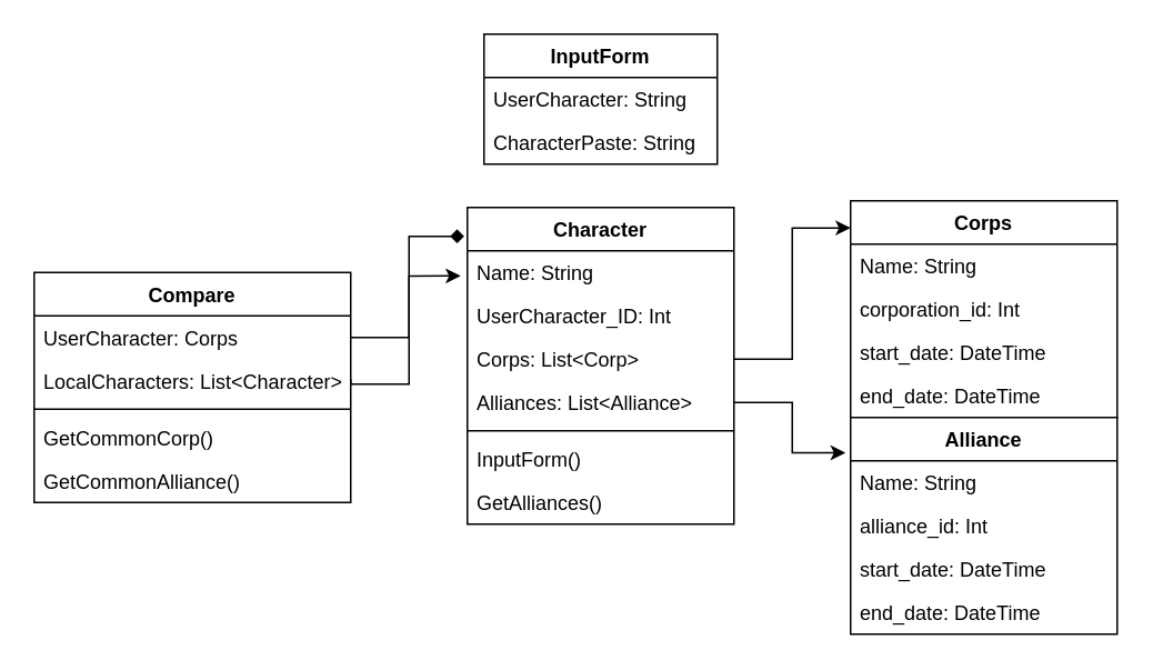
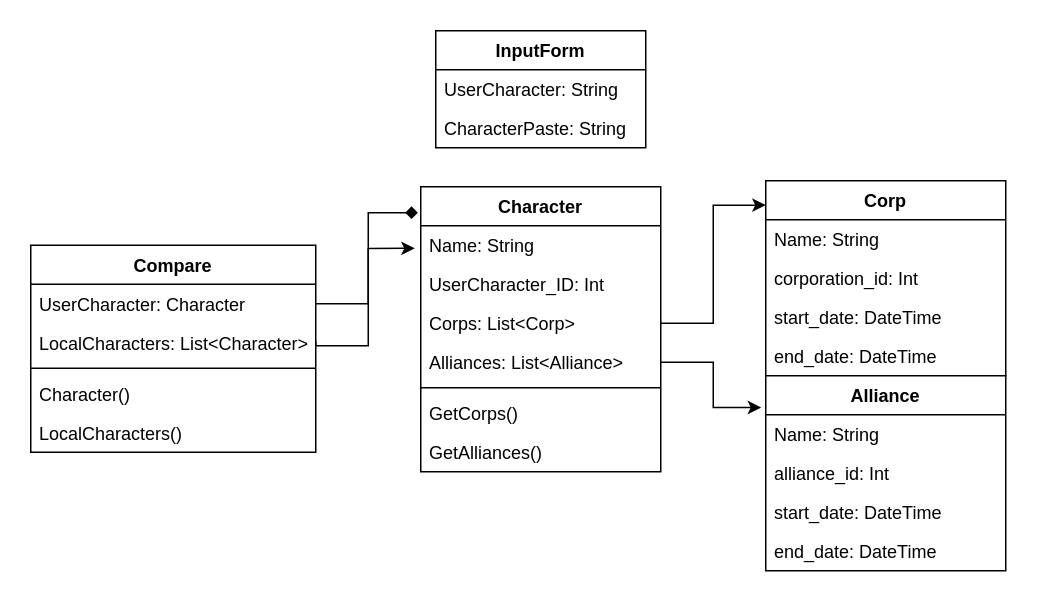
- <mxCell id="21" value="Corps" style="swimlane;fontStyle=1;align=center;verticalAlign=top;childLayout=stackLayout;horizontal=1;startSize=26;horizontalStack=0;resizeParent=1;resizeParentMax=0;resizeLast=0;collapsible=1;marginBottom=0;" vertex="1" parent="1"><mxGeometry x="510" y="120" width="160" height="130" as="geometry" /></mxCell>
+ <mxCell id="21" value="Corp" style="swimlane;fontStyle=1;align=center;verticalAlign=top;childLayout=stackLayout;horizontal=1;startSize=26;horizontalStack=0;resizeParent=1;resizeParentMax=0;resizeLast=0;collapsible=1;marginBottom=0;" vertex="1" parent="1"><mxGeometry x="510" y="120" width="160" height="130" as="geometry" /></mxCell>
- <mxCell id="14" value="UserCharacter: Corps" style="text;strokeColor=none;fillColor=none;align=left;verticalAlign=top;spacingLeft=4;spacingRight=4;overflow=hidden;rotatable=0;points=[[0,0.5],[1,0.5]];portConstraint=eastwest;" vertex="1" parent="13"><mxGeometry y="26" width="190" height="26" as="geometry" /></mxCell>
+ <mxCell id="14" value="UserCharacter: Character" style="text;strokeColor=none;fillColor=none;align=left;verticalAlign=top;spacingLeft=4;spacingRight=4;overflow=hidden;rotatable=0;points=[[0,0.5],[1,0.5]];portConstraint=eastwest;" vertex="1" parent="13"><mxGeometry y="26" width="190" height="26" as="geometry" /></mxCell>
- <mxCell id="17" value="GetCommonCorp()" style="text;strokeColor=none;fillColor=none;align=left;verticalAlign=top;spacingLeft=4;spacingRight=4;overflow=hidden;rotatable=0;points=[[0,0.5],[1,0.5]];portConstraint=eastwest;" vertex="1" parent="13"><mxGeometry y="86" width="190" height="26" as="geometry" /></mxCell>
+ <mxCell id="17" value="Character()" style="text;strokeColor=none;fillColor=none;align=left;verticalAlign=top;spacingLeft=4;spacingRight=4;overflow=hidden;rotatable=0;points=[[0,0.5],[1,0.5]];portConstraint=eastwest;" vertex="1" parent="13"><mxGeometry y="86" width="190" height="26" as="geometry" /></mxCell>
- <mxCell id="8" value="InputForm()" style="text;strokeColor=none;fillColor=none;align=left;verticalAlign=top;spacingLeft=4;spacingRight=4;overflow=hidden;rotatable=0;points=[[0,0.5],[1,0.5]];portConstraint=eastwest;" vertex="1" parent="2"><mxGeometry y="138" width="160" height="26" as="geometry" /></mxCell>
+ <mxCell id="8" value="GetCorps()" style="text;strokeColor=none;fillColor=none;align=left;verticalAlign=top;spacingLeft=4;spacingRight=4;overflow=hidden;rotatable=0;points=[[0,0.5],[1,0.5]];portConstraint=eastwest;" vertex="1" parent="2"><mxGeometry y="138" width="160" height="26" as="geometry" /></mxCell>
- <mxCell id="18" value="GetCommonAlliance()" style="text;strokeColor=none;fillColor=none;align=left;verticalAlign=top;spacingLeft=4;spacingRight=4;overflow=hidden;rotatable=0;points=[[0,0.5],[1,0.5]];portConstraint=eastwest;" vertex="1" parent="13"><mxGeometry y="112" width="190" height="26" as="geometry" /></mxCell>
+ <mxCell id="18" value="LocalCharacters()" style="text;strokeColor=none;fillColor=none;align=left;verticalAlign=top;spacingLeft=4;spacingRight=4;overflow=hidden;rotatable=0;points=[[0,0.5],[1,0.5]];portConstraint=eastwest;" vertex="1" parent="13"><mxGeometry y="112" width="190" height="26" as="geometry" /></mxCell>
